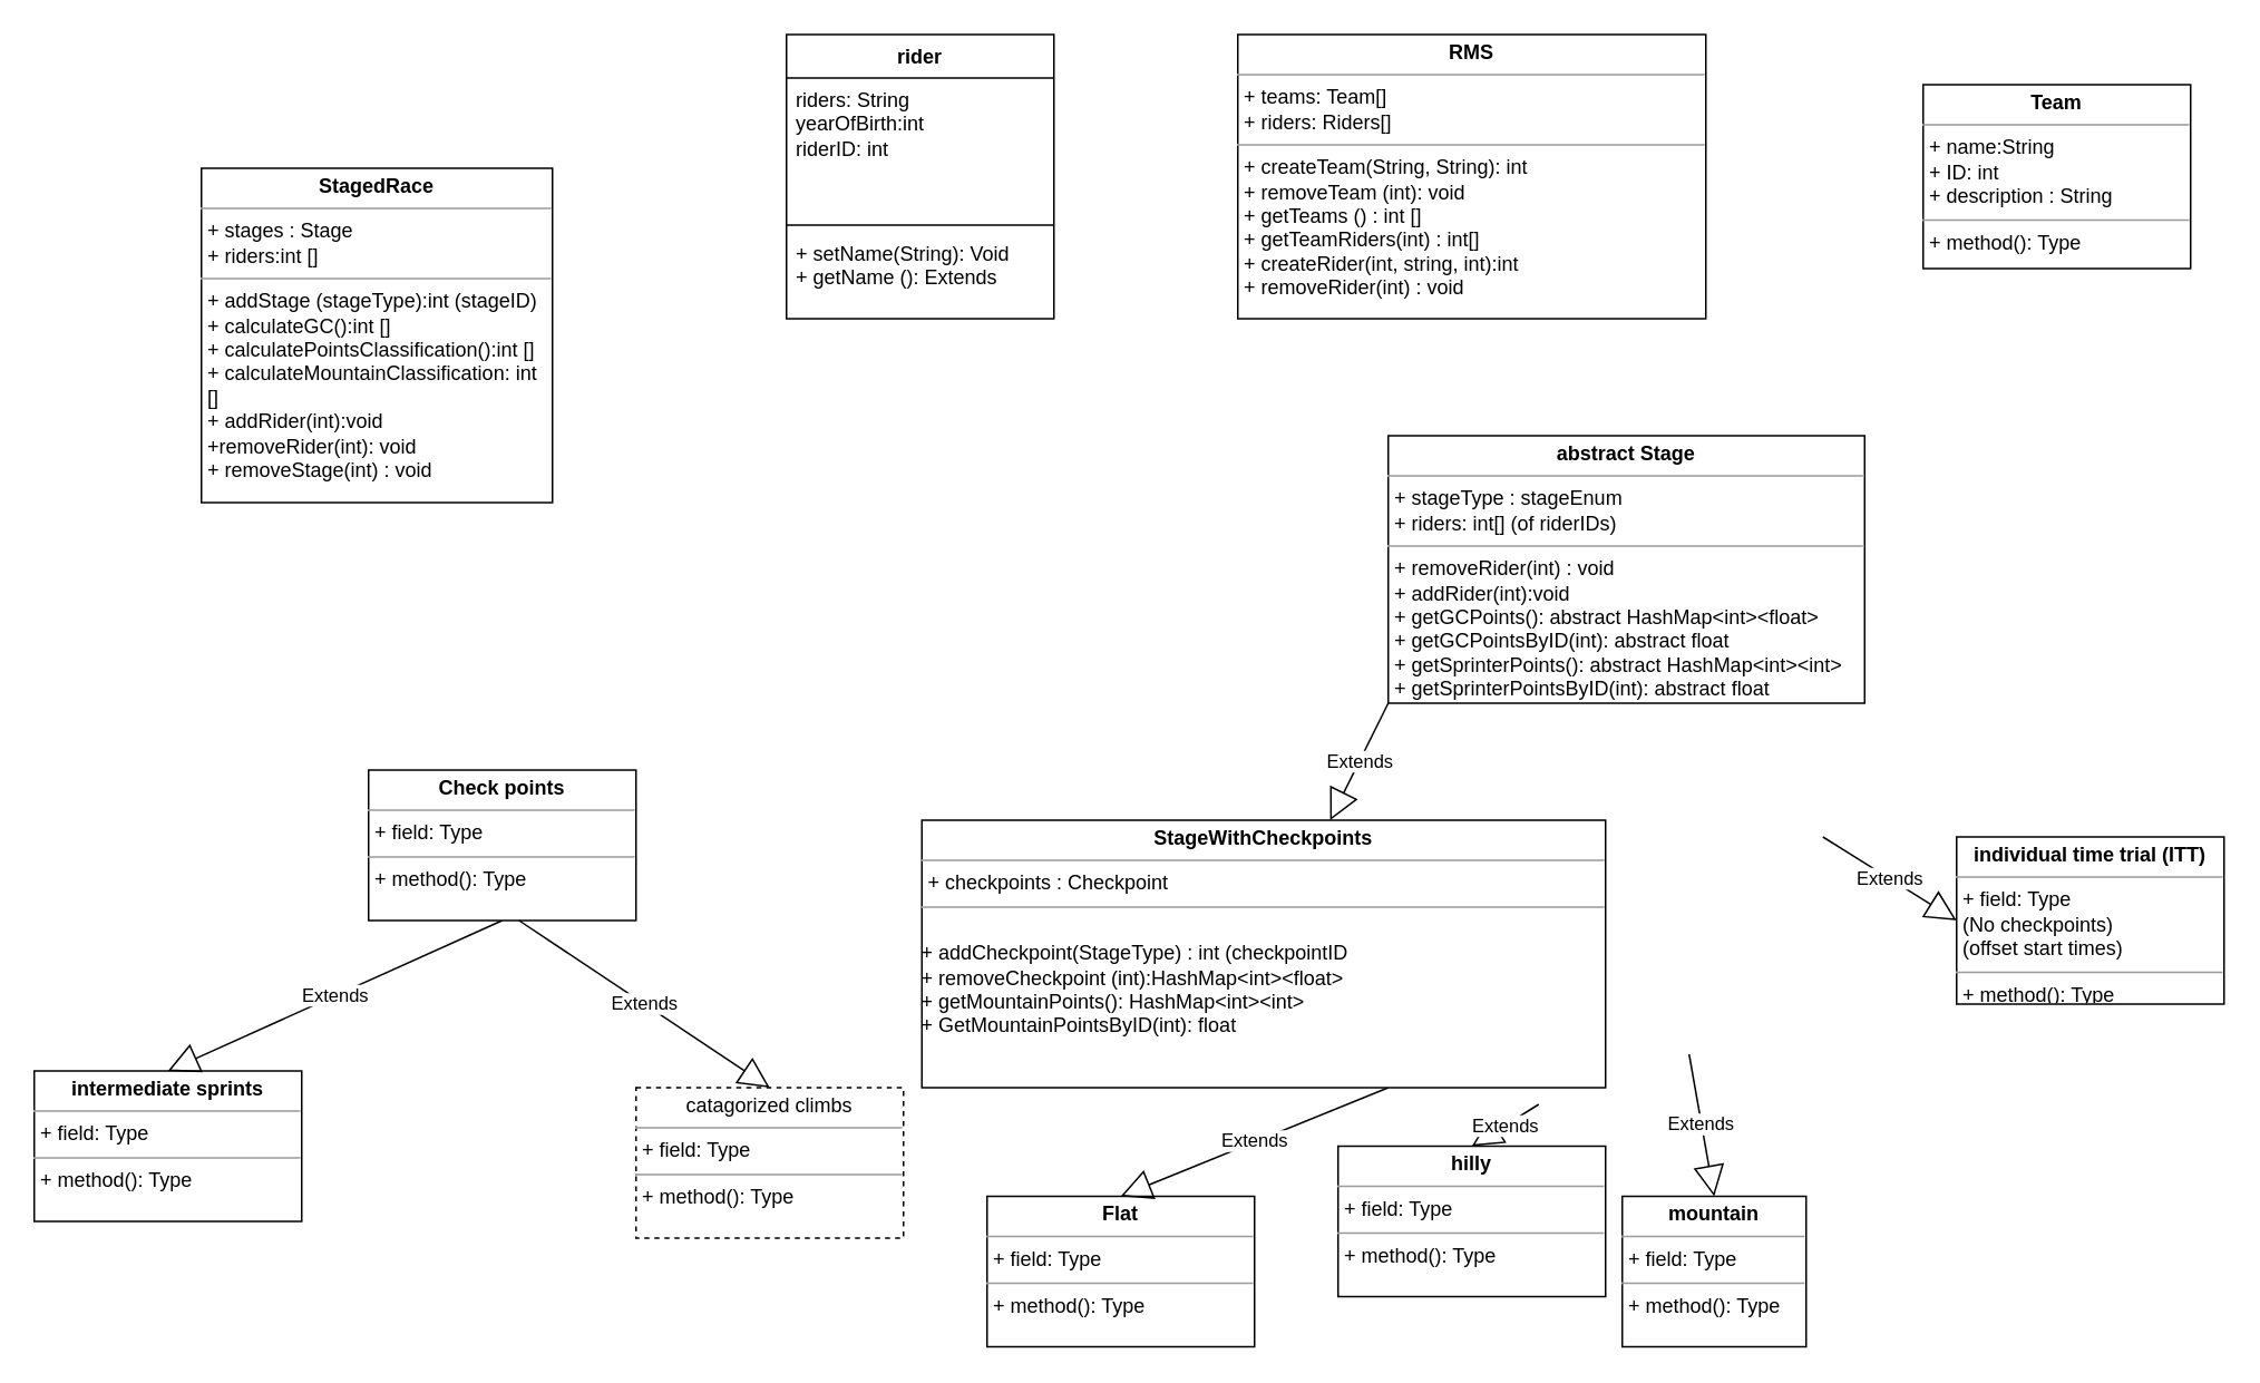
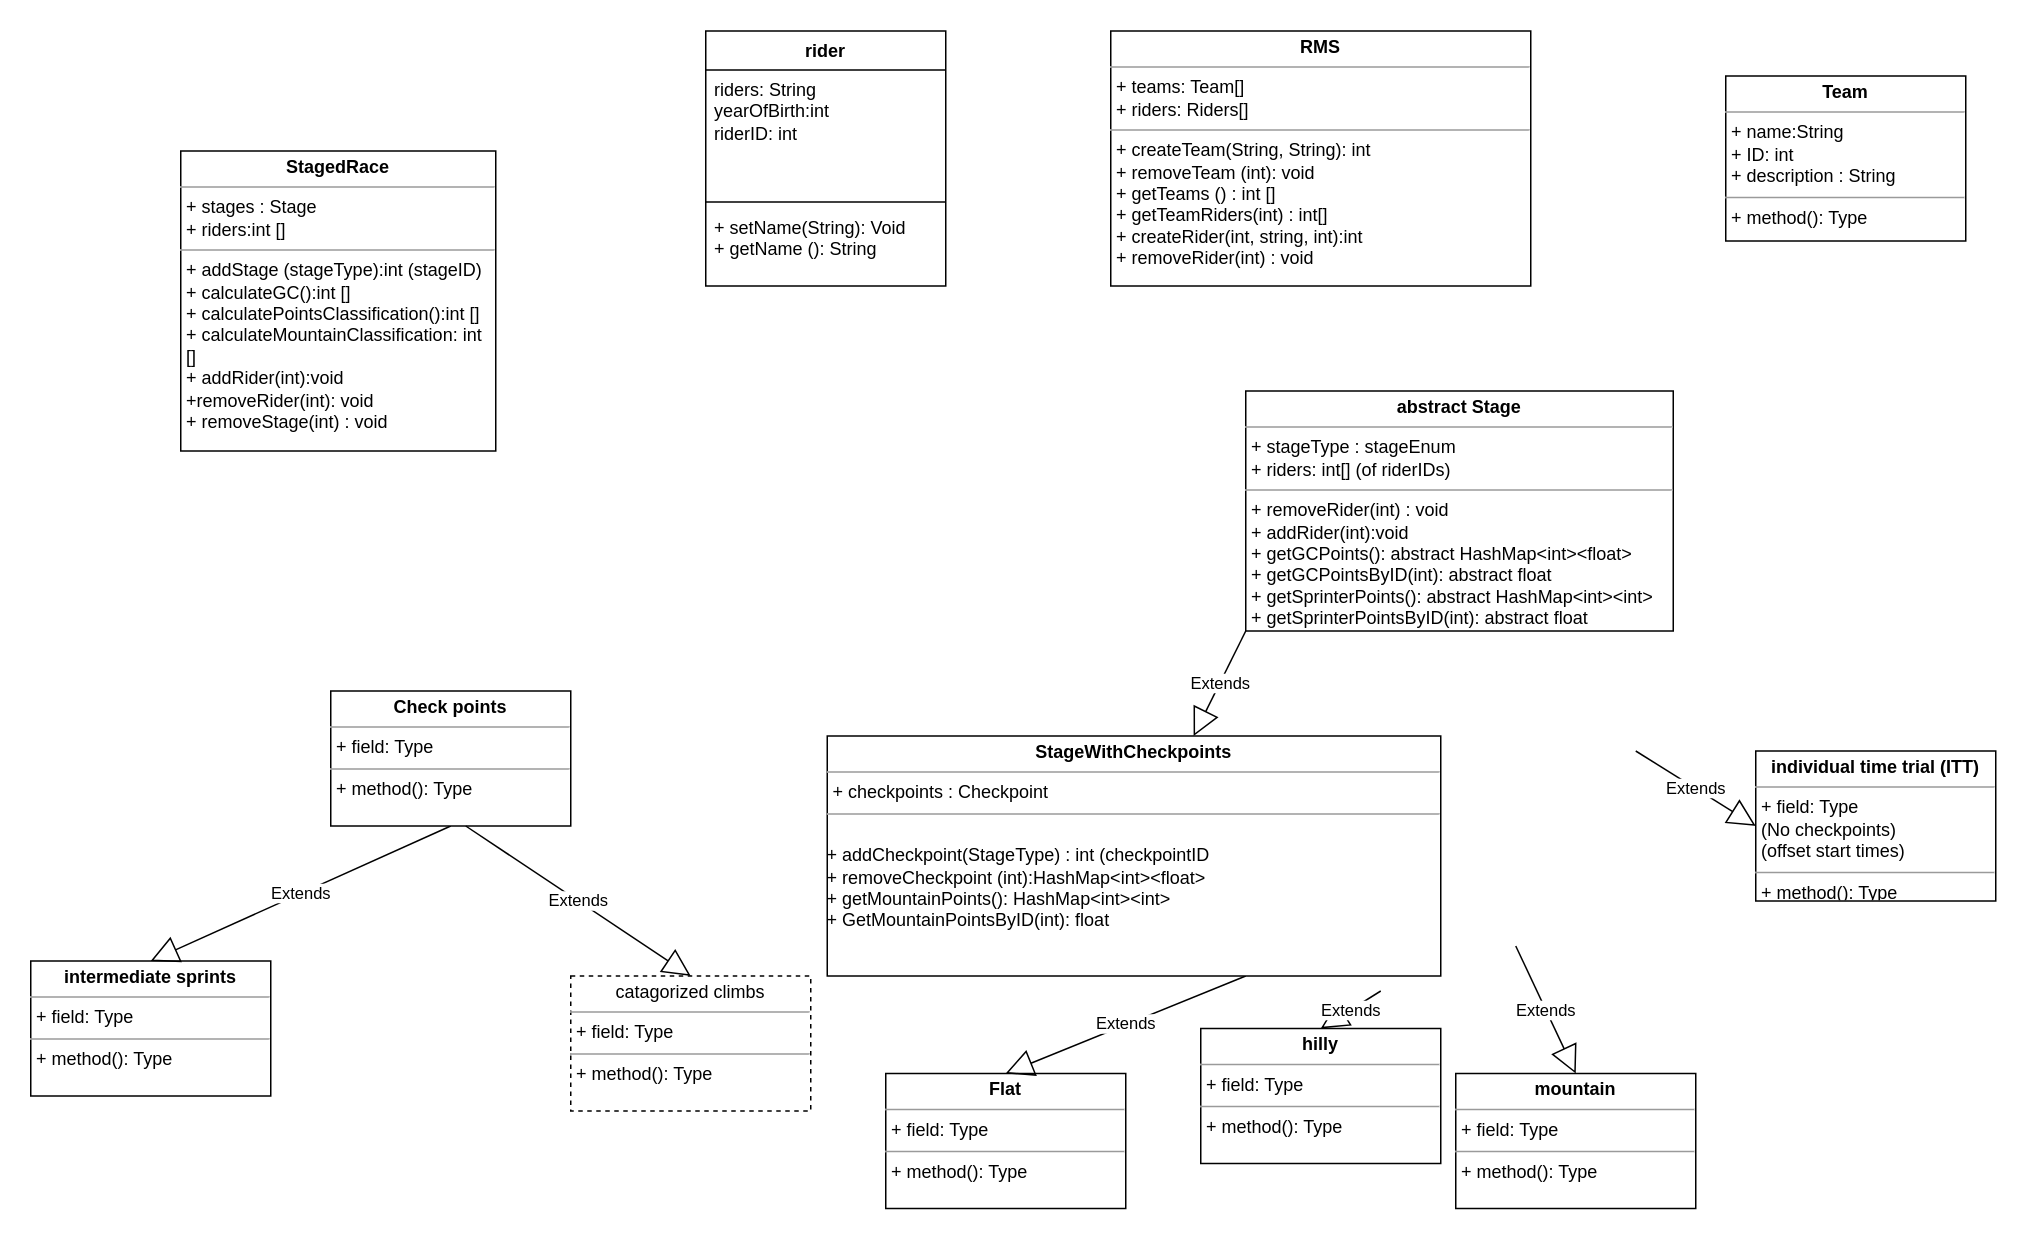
- <mxCell id="5" value="+ setName(String): Void&lt;br&gt;+ getName (): Extends" style="text;strokeColor=none;fillColor=none;align=left;verticalAlign=top;spacingLeft=4;spacingRight=4;overflow=hidden;rotatable=0;points=[[0,0.5],[1,0.5]];portConstraint=eastwest;whiteSpace=wrap;html=1;" parent="2" vertex="1"><mxGeometry y="118" width="160" height="52" as="geometry" /></mxCell>
+ <mxCell id="5" value="+ setName(String): Void&lt;br&gt;+ getName (): String" style="text;strokeColor=none;fillColor=none;align=left;verticalAlign=top;spacingLeft=4;spacingRight=4;overflow=hidden;rotatable=0;points=[[0,0.5],[1,0.5]];portConstraint=eastwest;whiteSpace=wrap;html=1;" parent="2" vertex="1"><mxGeometry y="118" width="160" height="52" as="geometry" /></mxCell>
- <mxCell id="14" value="&lt;p style=&quot;margin:0px;margin-top:4px;text-align:center;&quot;&gt;&lt;b&gt;mountain&lt;/b&gt;&lt;/p&gt;&lt;hr size=&quot;1&quot;&gt;&lt;p style=&quot;margin:0px;margin-left:4px;&quot;&gt;+ field: Type&lt;/p&gt;&lt;hr size=&quot;1&quot;&gt;&lt;p style=&quot;margin:0px;margin-left:4px;&quot;&gt;+ method(): Type&lt;/p&gt;" style="verticalAlign=top;align=left;overflow=fill;html=1;whiteSpace=wrap;" parent="1" vertex="1"><mxGeometry x="970" y="715" width="110" height="90" as="geometry" /></mxCell>
+ <mxCell id="14" value="&lt;p style=&quot;margin:0px;margin-top:4px;text-align:center;&quot;&gt;&lt;b&gt;mountain&lt;/b&gt;&lt;/p&gt;&lt;hr size=&quot;1&quot;&gt;&lt;p style=&quot;margin:0px;margin-left:4px;&quot;&gt;+ field: Type&lt;/p&gt;&lt;hr size=&quot;1&quot;&gt;&lt;p style=&quot;margin:0px;margin-left:4px;&quot;&gt;+ method(): Type&lt;/p&gt;" style="verticalAlign=top;align=left;overflow=fill;html=1;whiteSpace=wrap;" parent="1" vertex="1"><mxGeometry x="970" y="715" width="160" height="90" as="geometry" /></mxCell>
